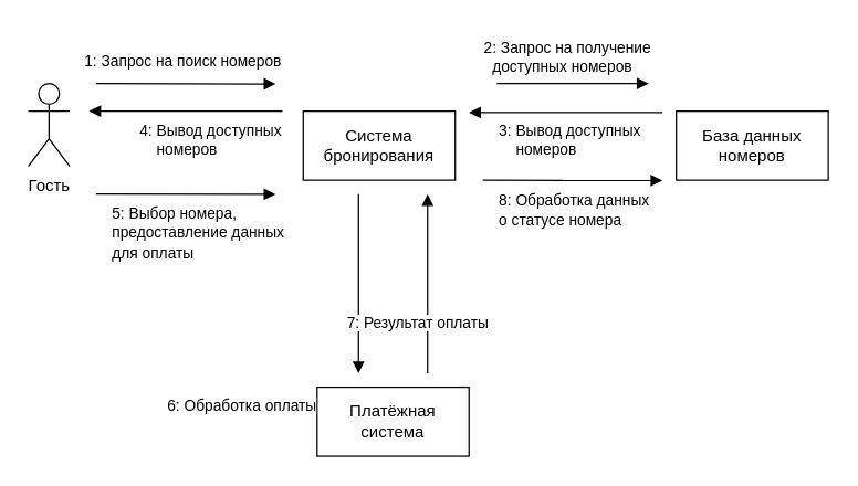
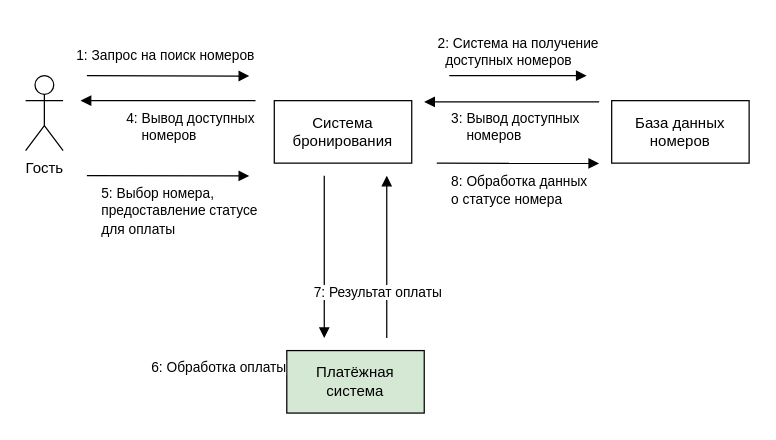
- <mxCell id="7" value="&lt;span style=&quot;color: rgb(0, 0, 0); font-family: Helvetica; font-size: 11px; font-style: normal; font-variant-ligatures: normal; font-variant-caps: normal; font-weight: 400; letter-spacing: normal; orphans: 2; text-align: center; text-indent: 0px; text-transform: none; widows: 2; word-spacing: 0px; -webkit-text-stroke-width: 0px; white-space: nowrap; background-color: rgb(255, 255, 255); text-decoration-thickness: initial; text-decoration-style: initial; text-decoration-color: initial; display: inline !important; float: none;&quot;&gt;&amp;nbsp; &amp;nbsp;2: Запрос на получение&lt;br&gt;&amp;nbsp; &amp;nbsp; &amp;nbsp;доступных номеров&amp;nbsp;&lt;/span&gt;" style="text;whiteSpace=wrap;html=1;" vertex="1" parent="1"><mxGeometry x="339" y="20" width="120" height="40" as="geometry" /></mxCell>
+ <mxCell id="7" value="&lt;span style=&quot;color: rgb(0, 0, 0); font-family: Helvetica; font-size: 11px; font-style: normal; font-variant-ligatures: normal; font-variant-caps: normal; font-weight: 400; letter-spacing: normal; orphans: 2; text-align: center; text-indent: 0px; text-transform: none; widows: 2; word-spacing: 0px; -webkit-text-stroke-width: 0px; white-space: nowrap; background-color: rgb(255, 255, 255); text-decoration-thickness: initial; text-decoration-style: initial; text-decoration-color: initial; display: inline !important; float: none;&quot;&gt;&amp;nbsp; &amp;nbsp;2: Система на получение&lt;br&gt;&amp;nbsp; &amp;nbsp; &amp;nbsp;доступных номеров&amp;nbsp;&lt;/span&gt;" style="text;whiteSpace=wrap;html=1;" vertex="1" parent="1"><mxGeometry x="339" y="20" width="120" height="40" as="geometry" /></mxCell>
- <mxCell id="15" value="&lt;span style=&quot;color: rgb(0, 0, 0); font-family: Helvetica; font-size: 11px; font-style: normal; font-variant-ligatures: normal; font-variant-caps: normal; font-weight: 400; letter-spacing: normal; orphans: 2; text-align: center; text-indent: 0px; text-transform: none; widows: 2; word-spacing: 0px; -webkit-text-stroke-width: 0px; white-space: nowrap; background-color: rgb(255, 255, 255); text-decoration-thickness: initial; text-decoration-style: initial; text-decoration-color: initial; display: inline !important; float: none;&quot;&gt;5: Выбор номера,&amp;nbsp;&lt;br&gt;предоставление данных&lt;br&gt;для оплаты&amp;nbsp;&amp;nbsp;&lt;/span&gt;" style="text;whiteSpace=wrap;html=1;" vertex="1" parent="1"><mxGeometry x="79" y="140" width="120" height="40" as="geometry" /></mxCell>
+ <mxCell id="15" value="&lt;span style=&quot;color: rgb(0, 0, 0); font-family: Helvetica; font-size: 11px; font-style: normal; font-variant-ligatures: normal; font-variant-caps: normal; font-weight: 400; letter-spacing: normal; orphans: 2; text-align: center; text-indent: 0px; text-transform: none; widows: 2; word-spacing: 0px; -webkit-text-stroke-width: 0px; white-space: nowrap; background-color: rgb(255, 255, 255); text-decoration-thickness: initial; text-decoration-style: initial; text-decoration-color: initial; display: inline !important; float: none;&quot;&gt;5: Выбор номера,&amp;nbsp;&lt;br&gt;предоставление статусе&lt;br&gt;для оплаты&amp;nbsp;&amp;nbsp;&lt;/span&gt;" style="text;whiteSpace=wrap;html=1;" vertex="1" parent="1"><mxGeometry x="79" y="140" width="120" height="40" as="geometry" /></mxCell>
- <mxCell id="5" value="Платёжная система" style="html=1;whiteSpace=wrap;" vertex="1" parent="1"><mxGeometry x="229" y="280" width="110" height="50" as="geometry" /></mxCell>
+ <mxCell id="5" value="Платёжная система" style="html=1;whiteSpace=wrap;fillColor=#d5e8d4;" vertex="1" parent="1"><mxGeometry x="229" y="280" width="110" height="50" as="geometry" /></mxCell>
